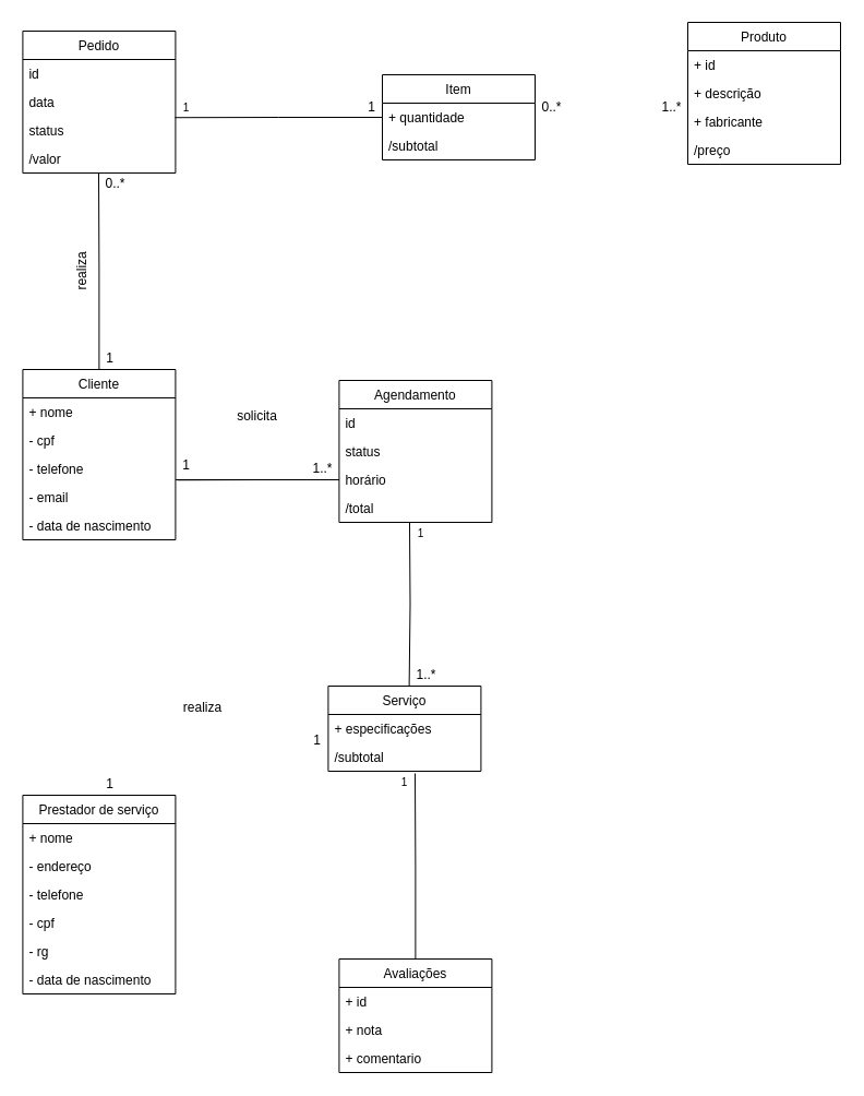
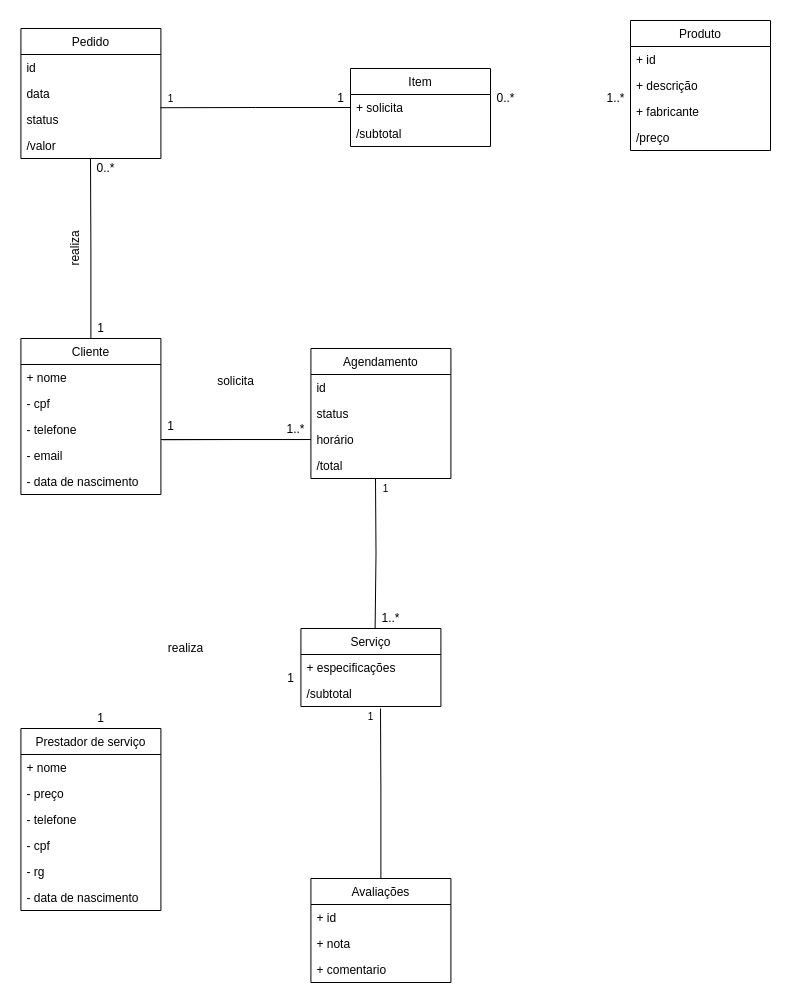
- <mxCell id="40" value="+ quantidade" style="text;strokeColor=none;fillColor=none;align=left;verticalAlign=top;spacingLeft=4;spacingRight=4;overflow=hidden;rotatable=0;points=[[0,0.5],[1,0.5]];portConstraint=eastwest;" vertex="1" parent="39"><mxGeometry y="26" width="140" height="26" as="geometry" /></mxCell>
+ <mxCell id="40" value="+ solicita" style="text;strokeColor=none;fillColor=none;align=left;verticalAlign=top;spacingLeft=4;spacingRight=4;overflow=hidden;rotatable=0;points=[[0,0.5],[1,0.5]];portConstraint=eastwest;" vertex="1" parent="39"><mxGeometry y="26" width="140" height="26" as="geometry" /></mxCell>
- <mxCell id="11" value="- endereço" style="text;strokeColor=none;fillColor=none;align=left;verticalAlign=top;spacingLeft=4;spacingRight=4;overflow=hidden;rotatable=0;points=[[0,0.5],[1,0.5]];portConstraint=eastwest;" vertex="1" parent="9"><mxGeometry y="52" width="140" height="26" as="geometry" /></mxCell>
+ <mxCell id="11" value="- preço" style="text;strokeColor=none;fillColor=none;align=left;verticalAlign=top;spacingLeft=4;spacingRight=4;overflow=hidden;rotatable=0;points=[[0,0.5],[1,0.5]];portConstraint=eastwest;" vertex="1" parent="9"><mxGeometry y="52" width="140" height="26" as="geometry" /></mxCell>
